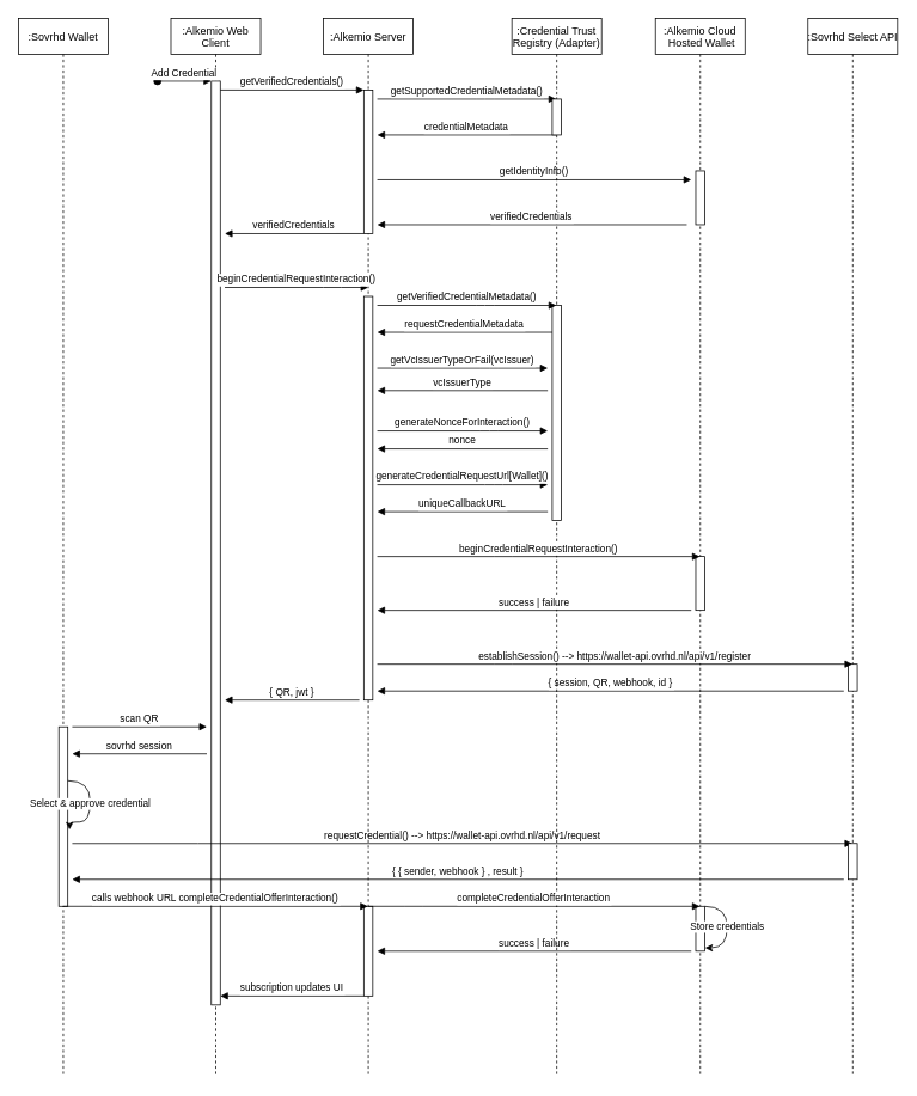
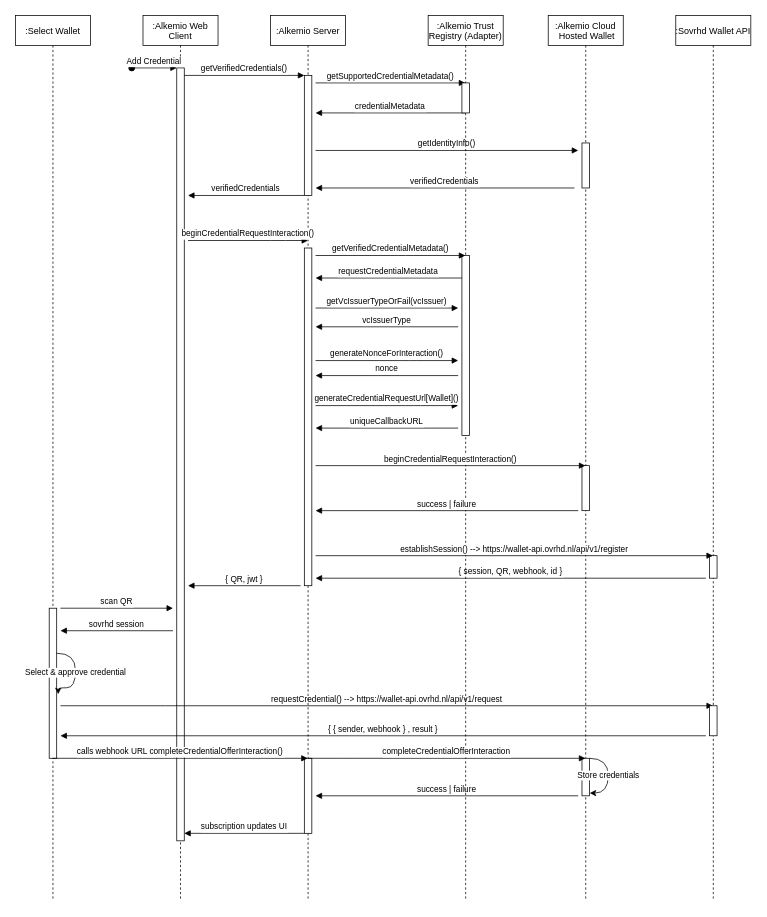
- <mxCell id="27" value=":Credential Trust &#10;Registry (Adapter)" style="shape=umlLifeline;perimeter=lifelinePerimeter;container=1;collapsible=0;recursiveResize=0;rounded=0;shadow=0;strokeWidth=1;" parent="1" vertex="1"><mxGeometry x="570" y="20" width="100" height="1180" as="geometry" /></mxCell>
+ <mxCell id="27" value=":Alkemio Trust &#10;Registry (Adapter)" style="shape=umlLifeline;perimeter=lifelinePerimeter;container=1;collapsible=0;recursiveResize=0;rounded=0;shadow=0;strokeWidth=1;" parent="1" vertex="1"><mxGeometry x="570" y="20" width="100" height="1180" as="geometry" /></mxCell>
- <mxCell id="44" value=":Sovrhd Wallet" style="shape=umlLifeline;perimeter=lifelinePerimeter;container=1;collapsible=0;recursiveResize=0;rounded=0;shadow=0;strokeWidth=1;" vertex="1" parent="1"><mxGeometry x="20" y="20" width="100" height="1180" as="geometry" /></mxCell>
+ <mxCell id="44" value=":Select Wallet" style="shape=umlLifeline;perimeter=lifelinePerimeter;container=1;collapsible=0;recursiveResize=0;rounded=0;shadow=0;strokeWidth=1;" vertex="1" parent="1"><mxGeometry x="20" y="20" width="100" height="1180" as="geometry" /></mxCell>
- <mxCell id="16" value=":Sovrhd Select API" style="shape=umlLifeline;perimeter=lifelinePerimeter;container=1;collapsible=0;recursiveResize=0;rounded=0;shadow=0;strokeWidth=1;" parent="1" vertex="1"><mxGeometry x="900" y="20" width="100" height="1180" as="geometry" /></mxCell>
+ <mxCell id="16" value=":Sovrhd Wallet API" style="shape=umlLifeline;perimeter=lifelinePerimeter;container=1;collapsible=0;recursiveResize=0;rounded=0;shadow=0;strokeWidth=1;" parent="1" vertex="1"><mxGeometry x="900" y="20" width="100" height="1180" as="geometry" /></mxCell>
